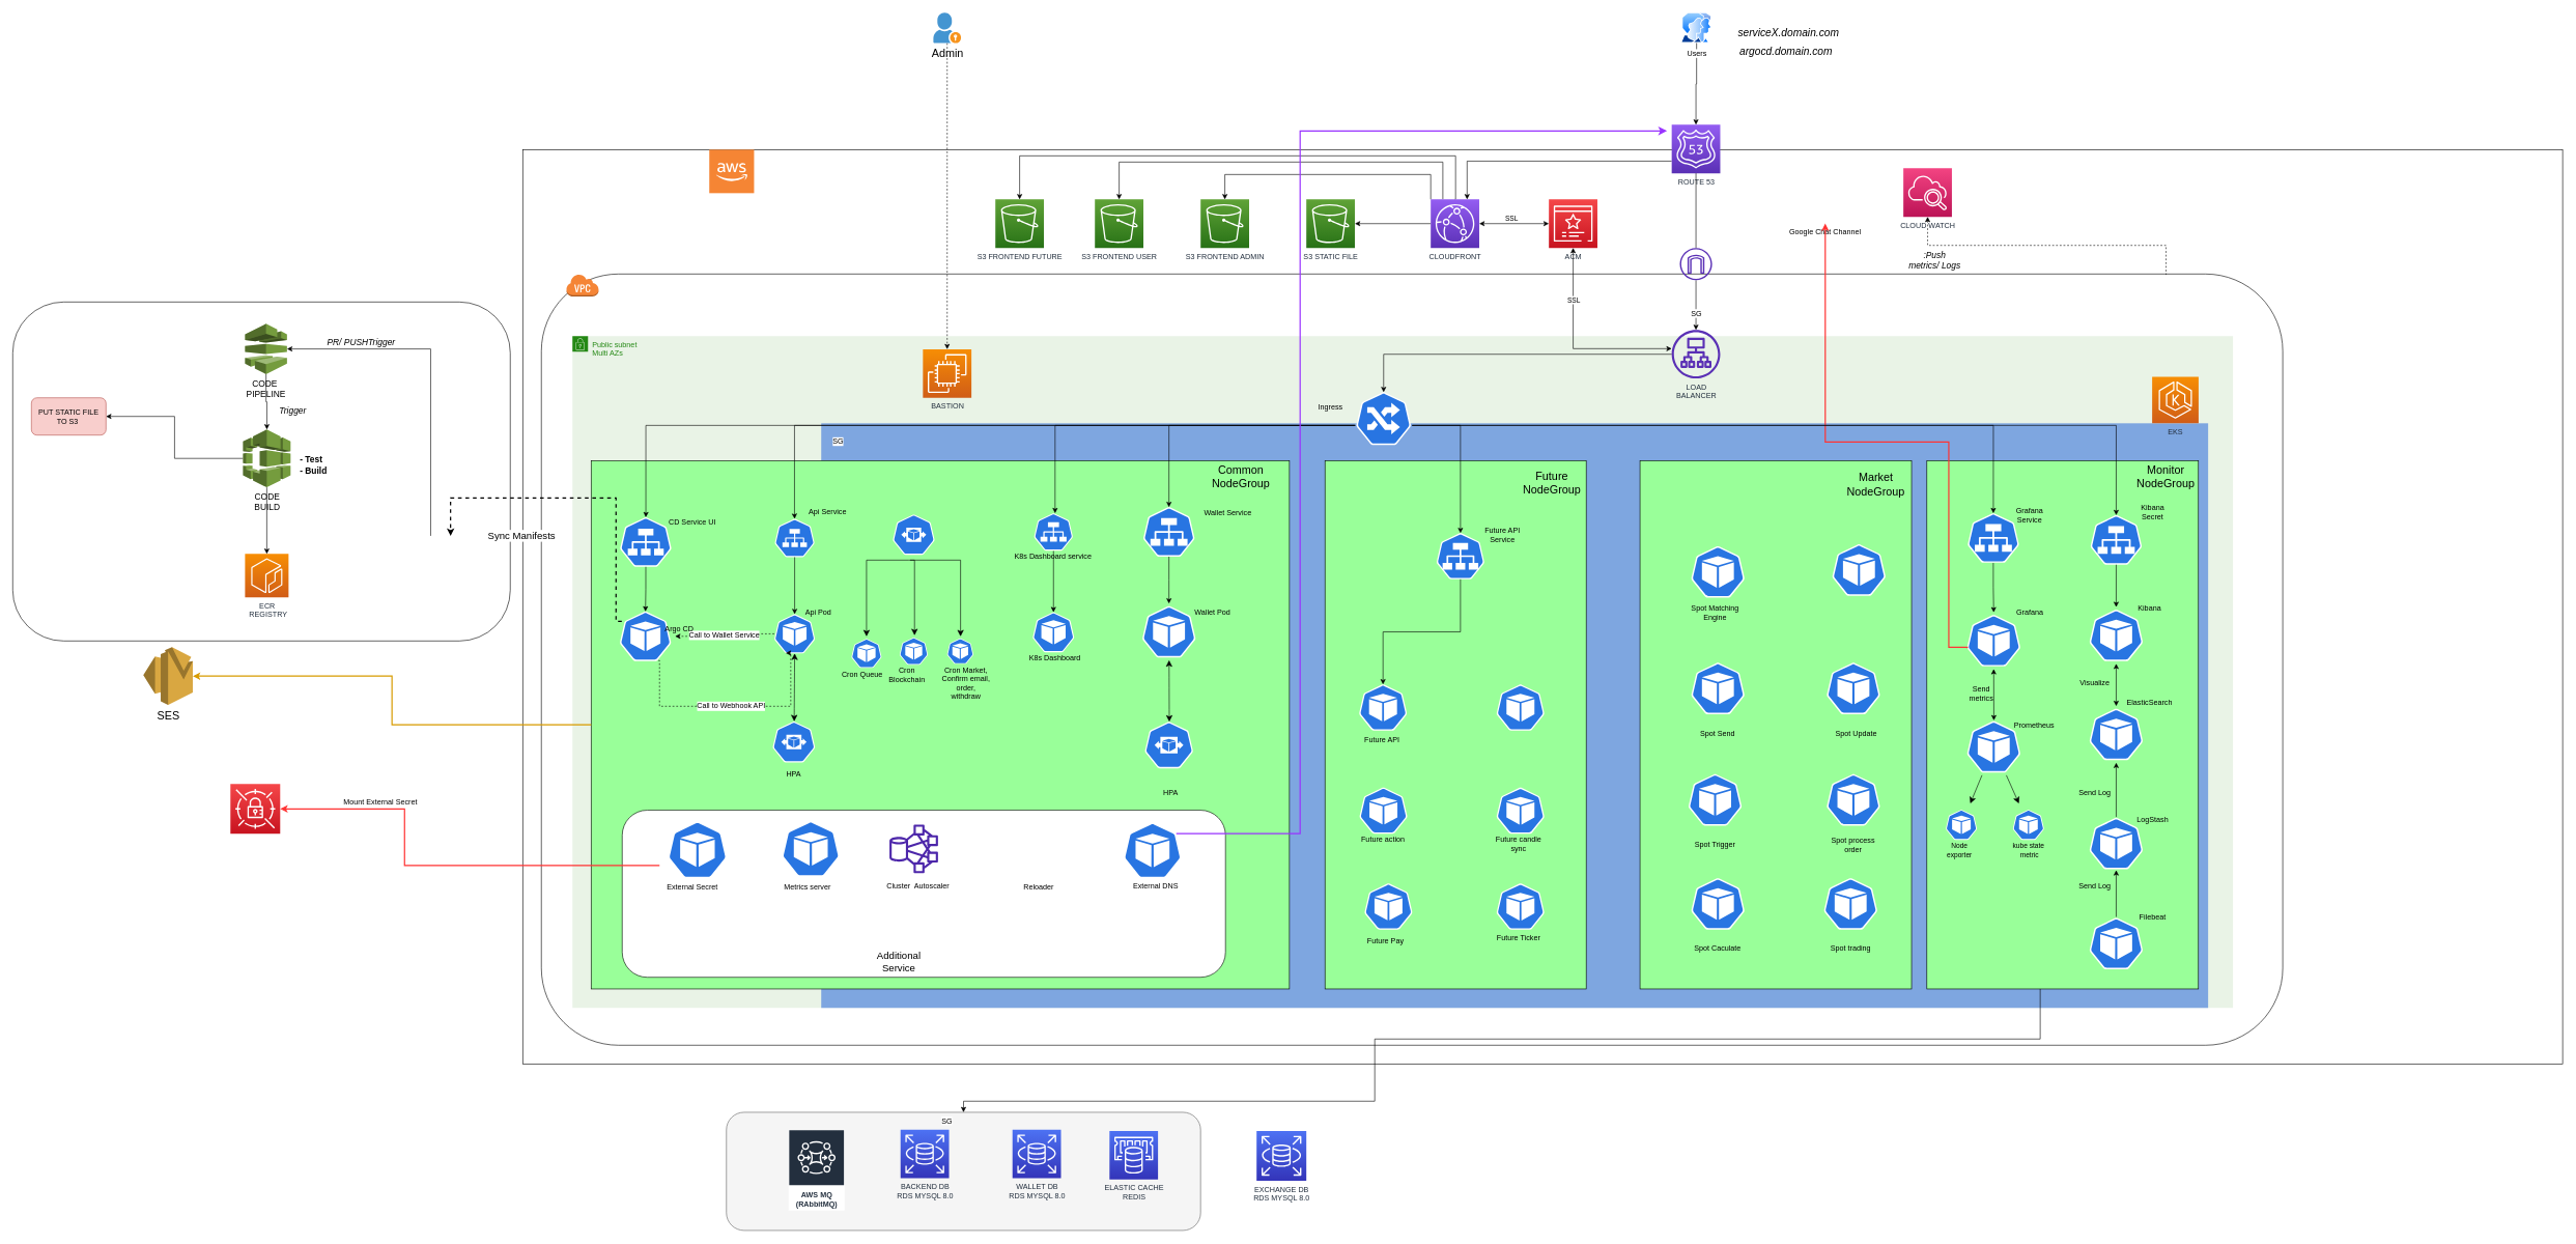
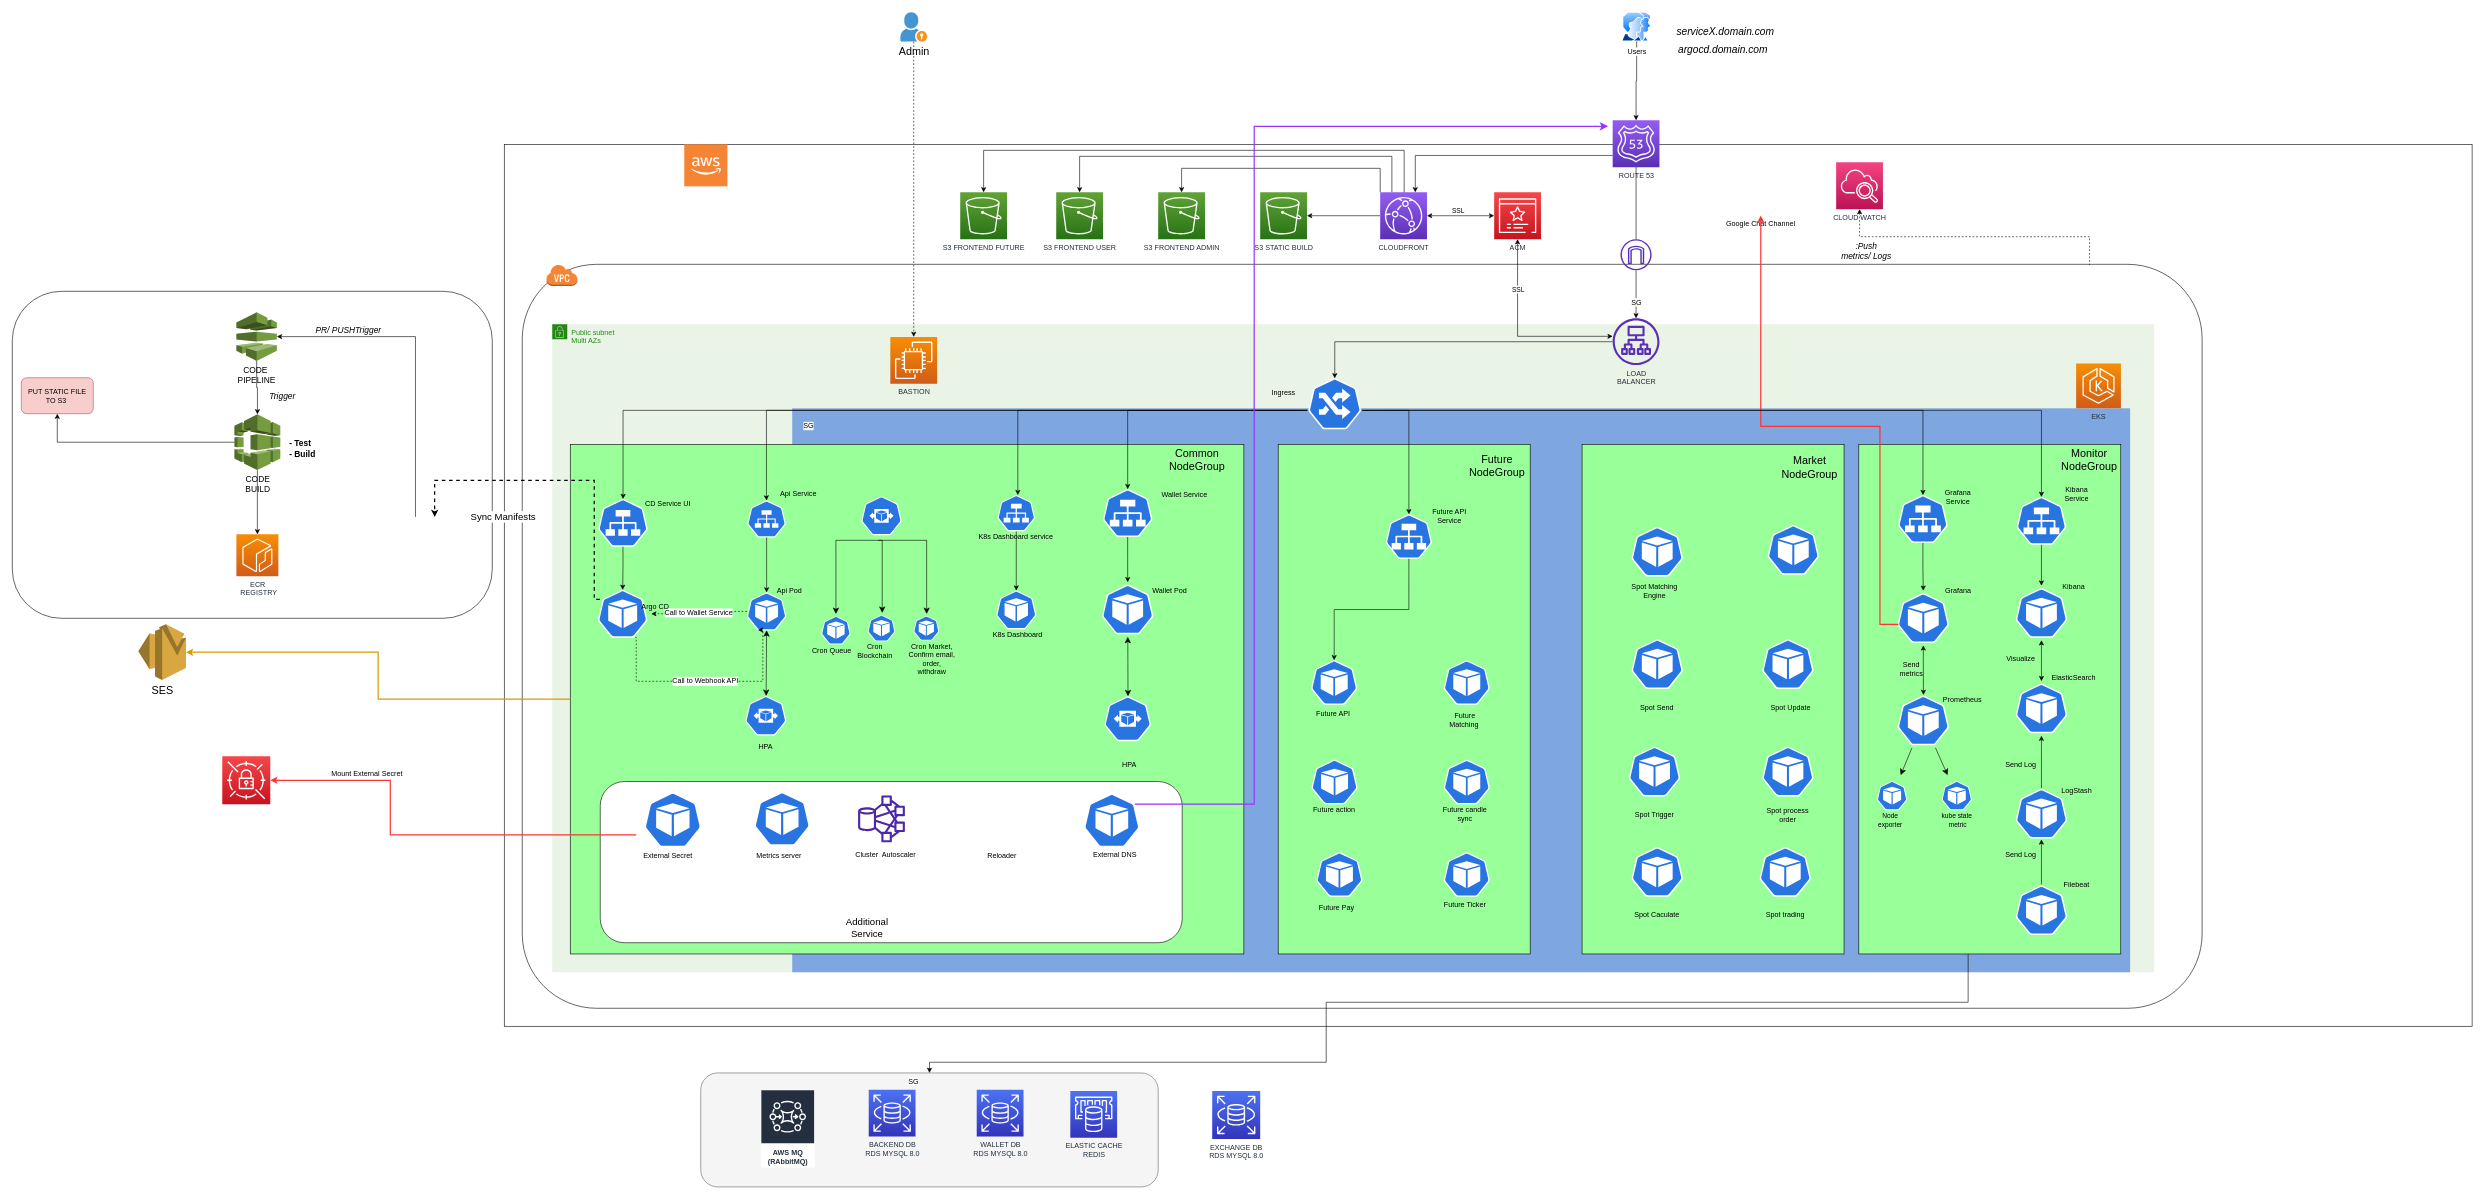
- <mxCell id="6" value="S3 STATIC FILE" style="points=[[0,0,0],[0.25,0,0],[0.5,0,0],[0.75,0,0],[1,0,0],[0,1,0],[0.25,1,0],[0.5,1,0],[0.75,1,0],[1,1,0],[0,0.25,0],[0,0.5,0],[0,0.75,0],[1,0.25,0],[1,0.5,0],[1,0.75,0]];outlineConnect=0;fontColor=#232F3E;gradientColor=#60A337;gradientDirection=north;fillColor=#277116;strokeColor=#ffffff;dashed=0;verticalLabelPosition=bottom;verticalAlign=top;align=center;html=1;fontSize=12;fontStyle=0;aspect=fixed;shape=mxgraph.aws4.resourceIcon;resIcon=mxgraph.aws4.s3;" vertex="1" parent="1"><mxGeometry x="2100" y="320" width="78" height="78" as="geometry" /></mxCell>
+ <mxCell id="6" value="S3 STATIC BUILD" style="points=[[0,0,0],[0.25,0,0],[0.5,0,0],[0.75,0,0],[1,0,0],[0,1,0],[0.25,1,0],[0.5,1,0],[0.75,1,0],[1,1,0],[0,0.25,0],[0,0.5,0],[0,0.75,0],[1,0.25,0],[1,0.5,0],[1,0.75,0]];outlineConnect=0;fontColor=#232F3E;gradientColor=#60A337;gradientDirection=north;fillColor=#277116;strokeColor=#ffffff;dashed=0;verticalLabelPosition=bottom;verticalAlign=top;align=center;html=1;fontSize=12;fontStyle=0;aspect=fixed;shape=mxgraph.aws4.resourceIcon;resIcon=mxgraph.aws4.s3;" vertex="1" parent="1"><mxGeometry x="2100" y="320" width="78" height="78" as="geometry" /></mxCell>
- <mxCell id="167" value="PUT STATIC FILE&lt;br&gt;TO S3&amp;nbsp;" style="rounded=1;whiteSpace=wrap;html=1;fillColor=#f8cecc;strokeColor=#b85450;" vertex="1" parent="1"><mxGeometry x="50" y="639" width="120" height="60" as="geometry" /></mxCell>
+ <mxCell id="167" value="PUT STATIC FILE&lt;br&gt;TO S3&amp;nbsp;" style="rounded=1;whiteSpace=wrap;html=1;fillColor=#f8cecc;strokeColor=#b85450;" vertex="1" parent="1"><mxGeometry x="35" y="629" width="120" height="60" as="geometry" /></mxCell>
- <mxCell id="60" value="Kibana Secret" style="text;strokeColor=none;align=center;fillColor=none;html=1;verticalAlign=middle;whiteSpace=wrap;rounded=0;" vertex="1" parent="28"><mxGeometry x="2110.441" y="125.71" width="62.378" height="34.108" as="geometry" /></mxCell>
+ <mxCell id="60" value="Kibana Service" style="text;strokeColor=none;align=center;fillColor=none;html=1;verticalAlign=middle;whiteSpace=wrap;rounded=0;" vertex="1" parent="28"><mxGeometry x="2110.441" y="125.71" width="62.378" height="34.108" as="geometry" /></mxCell>
+ <mxCell id="117" value="Future Matching&amp;nbsp;" style="text;html=1;strokeColor=none;fillColor=none;align=center;verticalAlign=middle;whiteSpace=wrap;rounded=0;" vertex="1" parent="28"><mxGeometry x="1075.639" y="504.52" width="90.98" height="31.8" as="geometry" /></mxCell>
